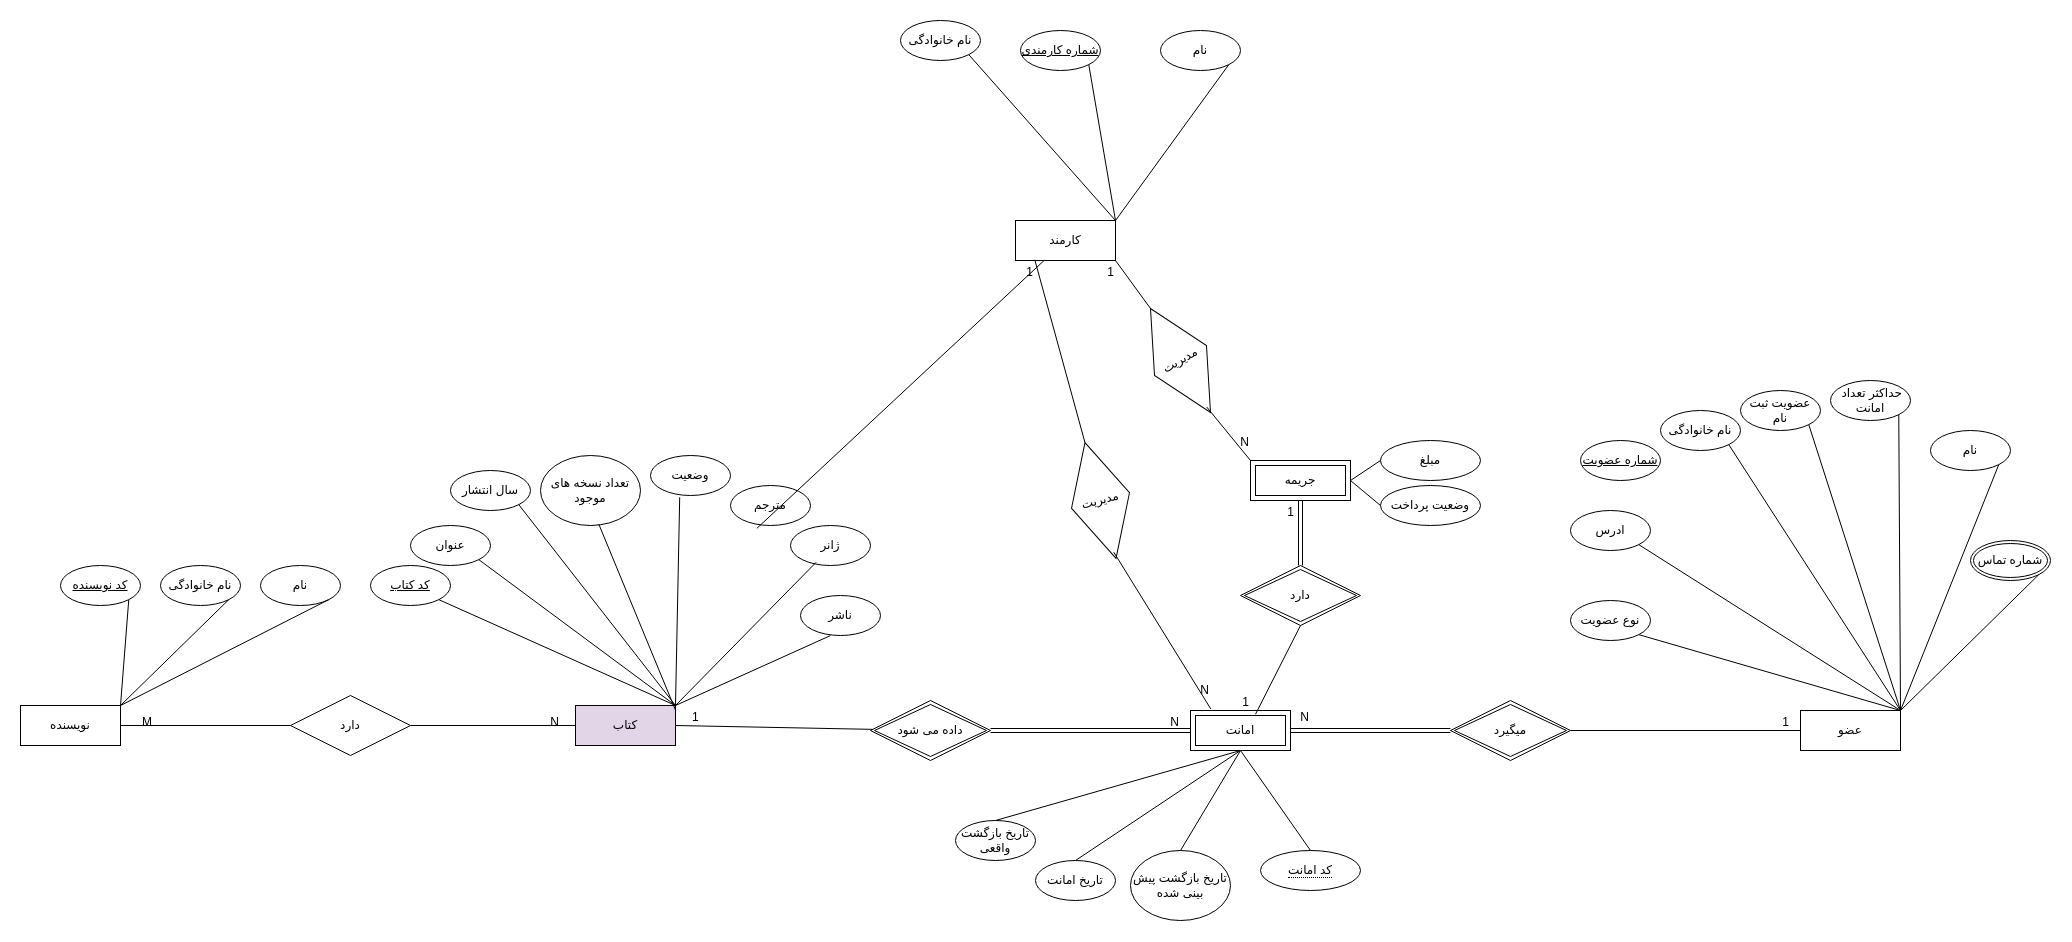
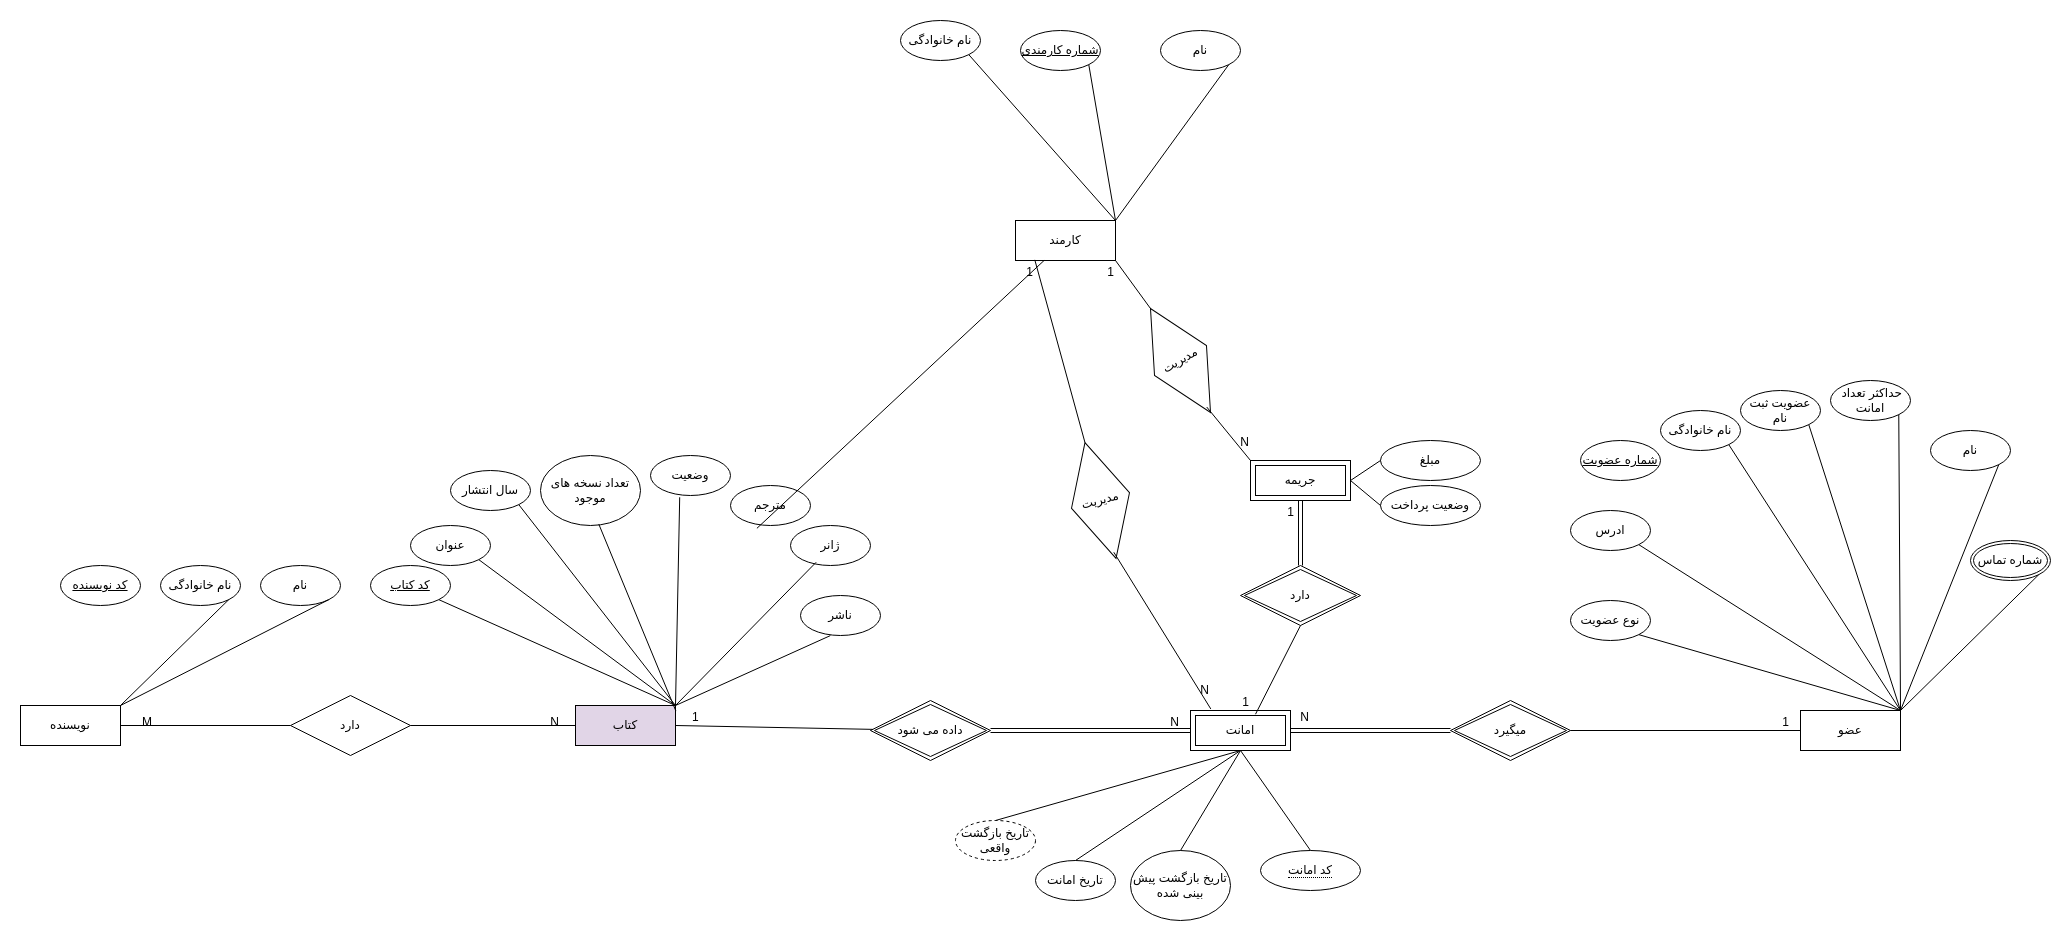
- <mxCell id="48" value="" style="endArrow=none;html=1;rounded=0;exitX=1;exitY=1;exitDx=0;exitDy=0;entryX=1;entryY=0;entryDx=0;entryDy=0;" parent="1" source="47" target="42" edge="1"><mxGeometry relative="1" as="geometry"><mxPoint x="260" y="875" as="sourcePoint" /><mxPoint x="330" y="825" as="targetPoint" /></mxGeometry></mxCell>
- <mxCell id="55" value="تاریخ بازگشت واقعی" style="ellipse;whiteSpace=wrap;html=1;align=center;" parent="1" vertex="1"><mxGeometry x="955" y="820" width="80" height="40" as="geometry" /></mxCell>
+ <mxCell id="55" value="تاریخ بازگشت واقعی" style="ellipse;whiteSpace=wrap;html=1;align=center;dashed=1;" parent="1" vertex="1"><mxGeometry x="955" y="820" width="80" height="40" as="geometry" /></mxCell>
